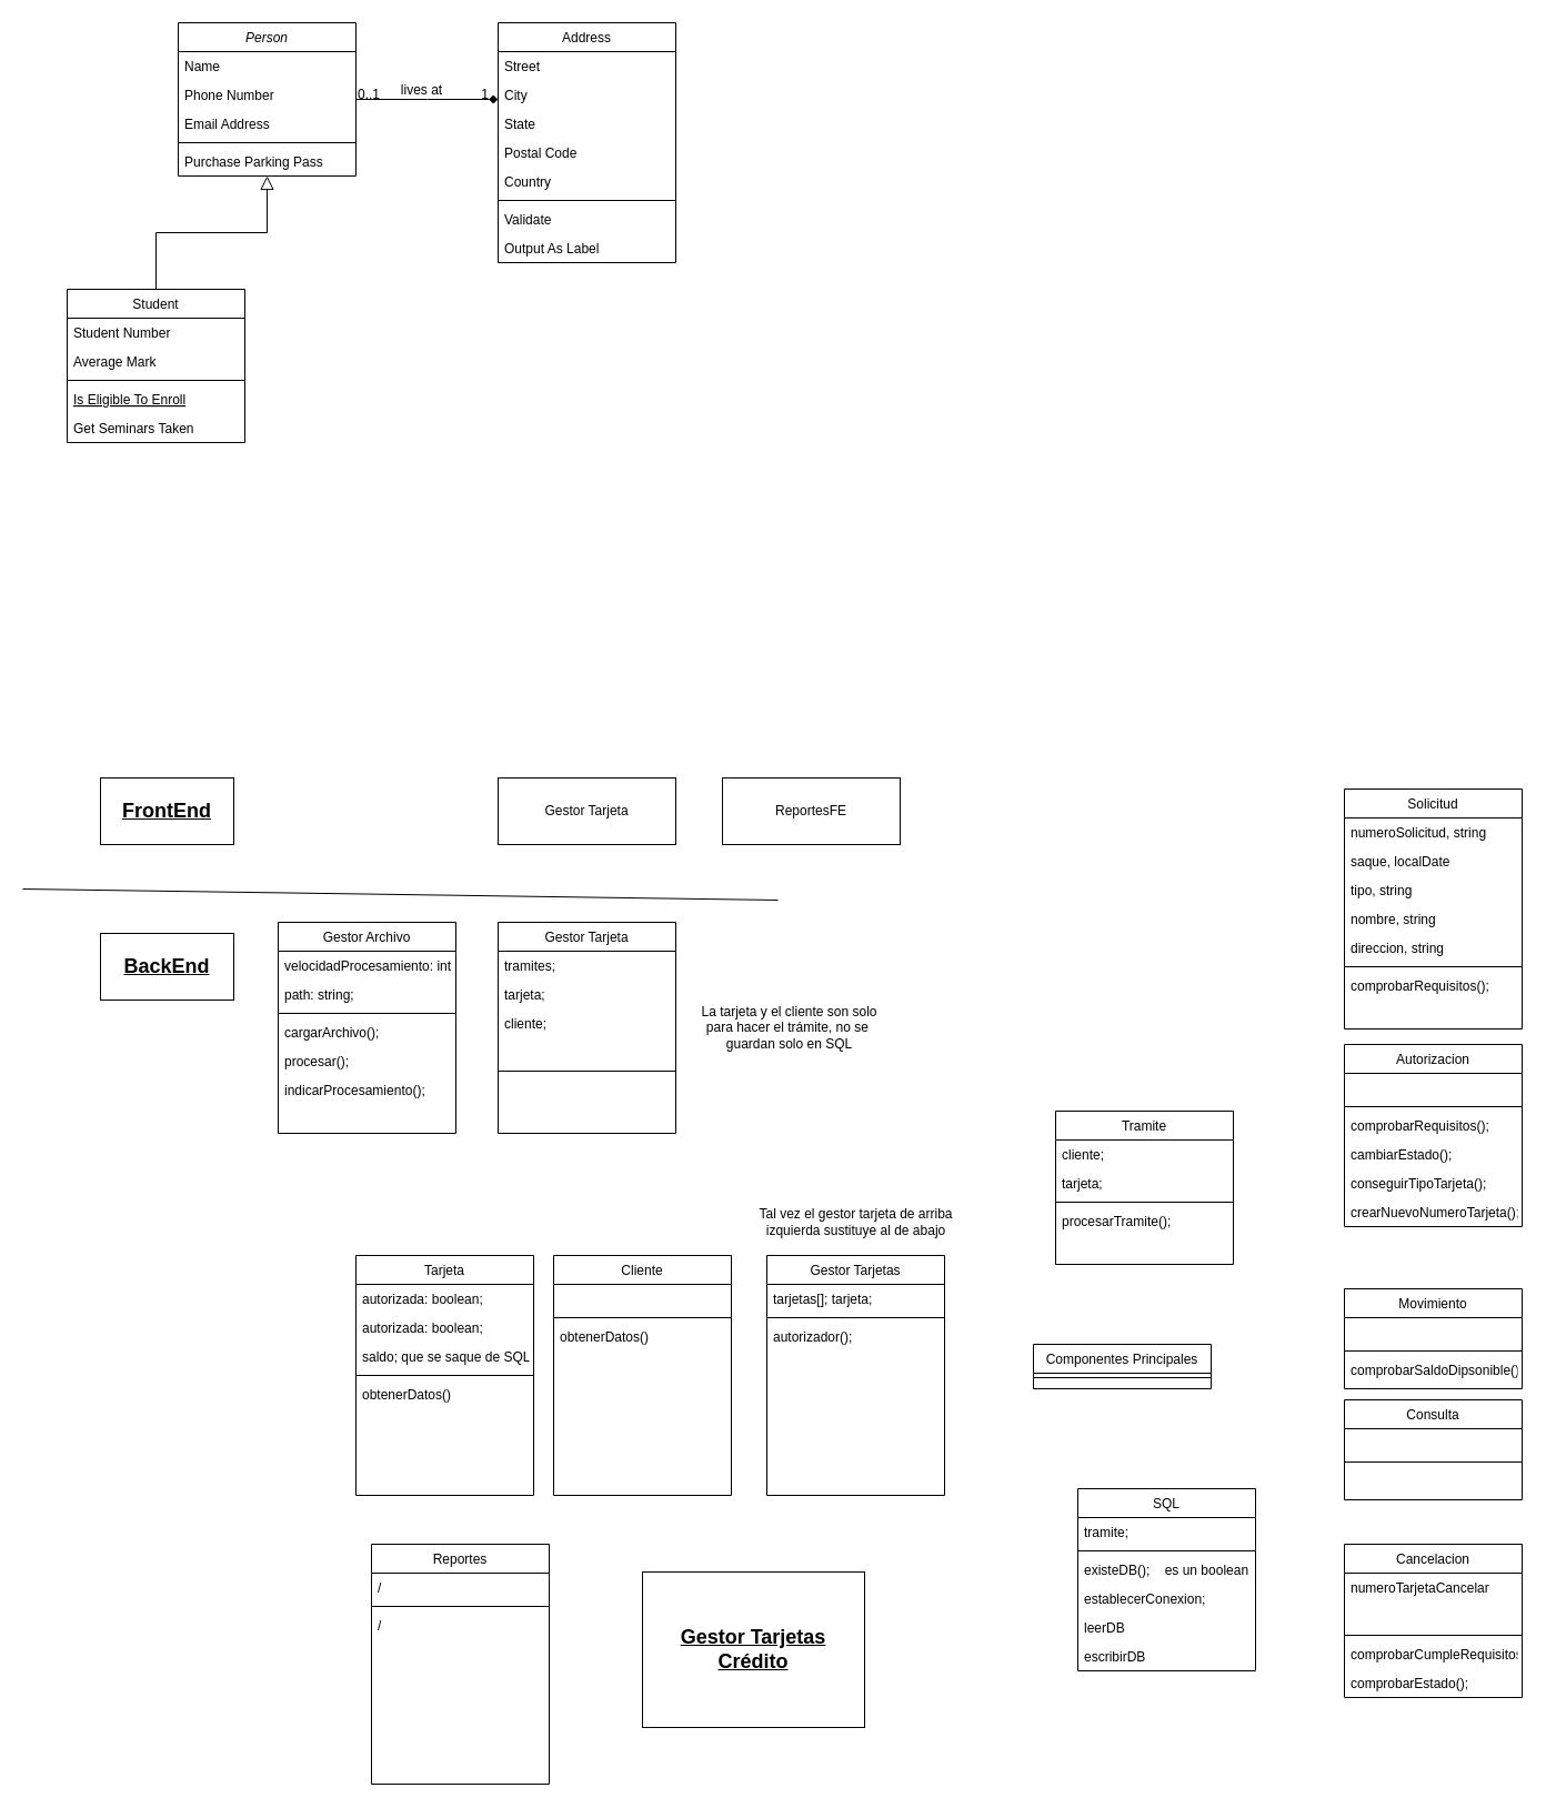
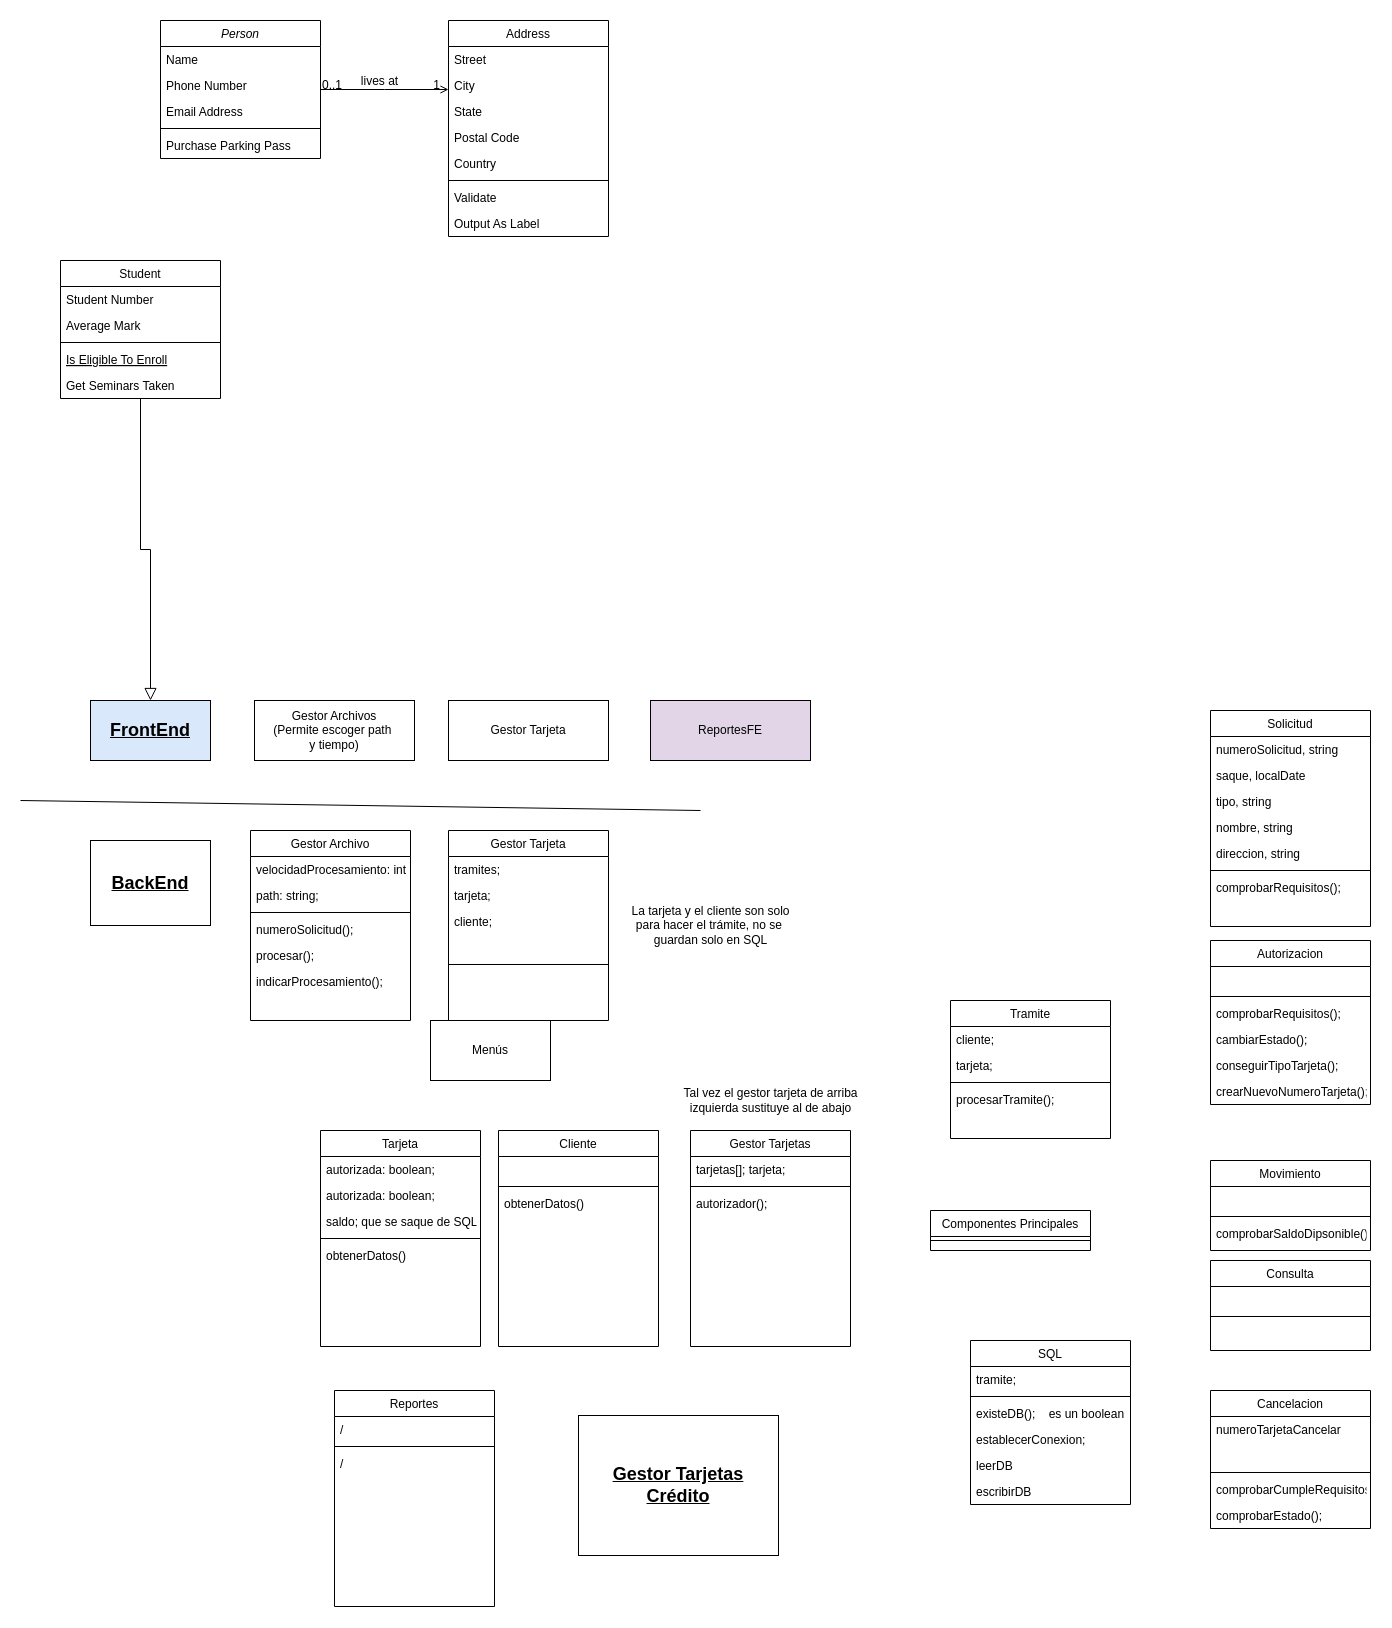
- <mxCell id="24" value="" style="endArrow=diamond;shadow=0;strokeWidth=1;rounded=0;curved=0;endFill=1;edgeStyle=elbowEdgeStyle;elbow=vertical;" parent="1" source="2" target="15" edge="1"><mxGeometry x="0.5" y="41" relative="1" as="geometry"><mxPoint x="320" y="92" as="sourcePoint" /><mxPoint x="480" y="92" as="targetPoint" /><mxPoint x="-40" y="32" as="offset" /></mxGeometry></mxCell>
+ <mxCell id="24" value="" style="endArrow=open;shadow=0;strokeWidth=1;rounded=0;curved=0;endFill=1;edgeStyle=elbowEdgeStyle;elbow=vertical;" parent="1" source="2" target="15" edge="1"><mxGeometry x="0.5" y="41" relative="1" as="geometry"><mxPoint x="320" y="92" as="sourcePoint" /><mxPoint x="480" y="92" as="targetPoint" /><mxPoint x="-40" y="32" as="offset" /></mxGeometry></mxCell>
- <mxCell id="14" value="" style="endArrow=block;endSize=10;endFill=0;shadow=0;strokeWidth=1;rounded=0;curved=0;edgeStyle=elbowEdgeStyle;elbow=vertical;" parent="1" source="8" target="2" edge="1"><mxGeometry width="160" relative="1" as="geometry"><mxPoint x="140" y="103" as="sourcePoint" /><mxPoint x="140" y="103" as="targetPoint" /></mxGeometry></mxCell>
+ <mxCell id="14" value="" style="endArrow=block;endSize=10;endFill=0;shadow=0;strokeWidth=1;rounded=0;curved=0;edgeStyle=elbowEdgeStyle;elbow=vertical;" parent="1" source="8" target="30" edge="1"><mxGeometry width="160" relative="1" as="geometry"><mxPoint x="140" y="103" as="sourcePoint" /><mxPoint x="140" y="103" as="targetPoint" /></mxGeometry></mxCell>
- <mxCell id="30" value="&lt;u&gt;&lt;b&gt;&lt;font style=&quot;font-size: 18px;&quot;&gt;FrontEnd&lt;/font&gt;&lt;/b&gt;&lt;/u&gt;" style="rounded=0;whiteSpace=wrap;html=1;" vertex="1" parent="1"><mxGeometry x="90" y="700" width="120" height="60" as="geometry" /></mxCell>
+ <mxCell id="30" value="&lt;u&gt;&lt;b&gt;&lt;font style=&quot;font-size: 18px;&quot;&gt;FrontEnd&lt;/font&gt;&lt;/b&gt;&lt;/u&gt;" style="rounded=0;whiteSpace=wrap;html=1;fillColor=#dae8fc;" vertex="1" parent="1"><mxGeometry x="90" y="700" width="120" height="60" as="geometry" /></mxCell>
+ <mxCell id="31" value="&lt;div&gt;Gestor Archivos&lt;/div&gt;&lt;div&gt;(Permite escoger path&amp;nbsp;&lt;/div&gt;&lt;div&gt;y tiempo)&lt;/div&gt;" style="rounded=0;whiteSpace=wrap;html=1;" vertex="1" parent="1"><mxGeometry x="254" y="700" width="160" height="60" as="geometry" /></mxCell>
- <mxCell id="35" value="&lt;div&gt;ReportesFE&lt;/div&gt;" style="rounded=0;whiteSpace=wrap;html=1;" vertex="1" parent="1"><mxGeometry x="650" y="700" width="160" height="60" as="geometry" /></mxCell>
+ <mxCell id="35" value="&lt;div&gt;ReportesFE&lt;/div&gt;" style="rounded=0;whiteSpace=wrap;html=1;fillColor=#e1d5e7;" vertex="1" parent="1"><mxGeometry x="650" y="700" width="160" height="60" as="geometry" /></mxCell>
- <mxCell id="28" value="&lt;font style=&quot;font-size: 18px;&quot;&gt;&lt;b style=&quot;&quot;&gt;&lt;u style=&quot;&quot;&gt;BackEnd&lt;/u&gt;&lt;/b&gt;&lt;/font&gt;" style="rounded=0;whiteSpace=wrap;html=1;" vertex="1" parent="1"><mxGeometry x="90" y="840" width="120" height="60" as="geometry" /></mxCell>
+ <mxCell id="28" value="&lt;font style=&quot;font-size: 18px;&quot;&gt;&lt;b style=&quot;&quot;&gt;&lt;u style=&quot;&quot;&gt;BackEnd&lt;/u&gt;&lt;/b&gt;&lt;/font&gt;" style="rounded=0;whiteSpace=wrap;html=1;" vertex="1" parent="1"><mxGeometry x="90" y="840" width="120" height="85" as="geometry" /></mxCell>
- <mxCell id="54" value="cargarArchivo();" style="text;align=left;verticalAlign=top;spacingLeft=4;spacingRight=4;overflow=hidden;rotatable=0;points=[[0,0.5],[1,0.5]];portConstraint=eastwest;" vertex="1" parent="50"><mxGeometry y="86" width="160" height="26" as="geometry" /></mxCell>
+ <mxCell id="54" value="numeroSolicitud();" style="text;align=left;verticalAlign=top;spacingLeft=4;spacingRight=4;overflow=hidden;rotatable=0;points=[[0,0.5],[1,0.5]];portConstraint=eastwest;" vertex="1" parent="50"><mxGeometry y="86" width="160" height="26" as="geometry" /></mxCell>
+ <mxCell id="33" value="Menús" style="rounded=0;whiteSpace=wrap;html=1;" vertex="1" parent="1"><mxGeometry x="430" y="1020" width="120" height="60" as="geometry" /></mxCell>
